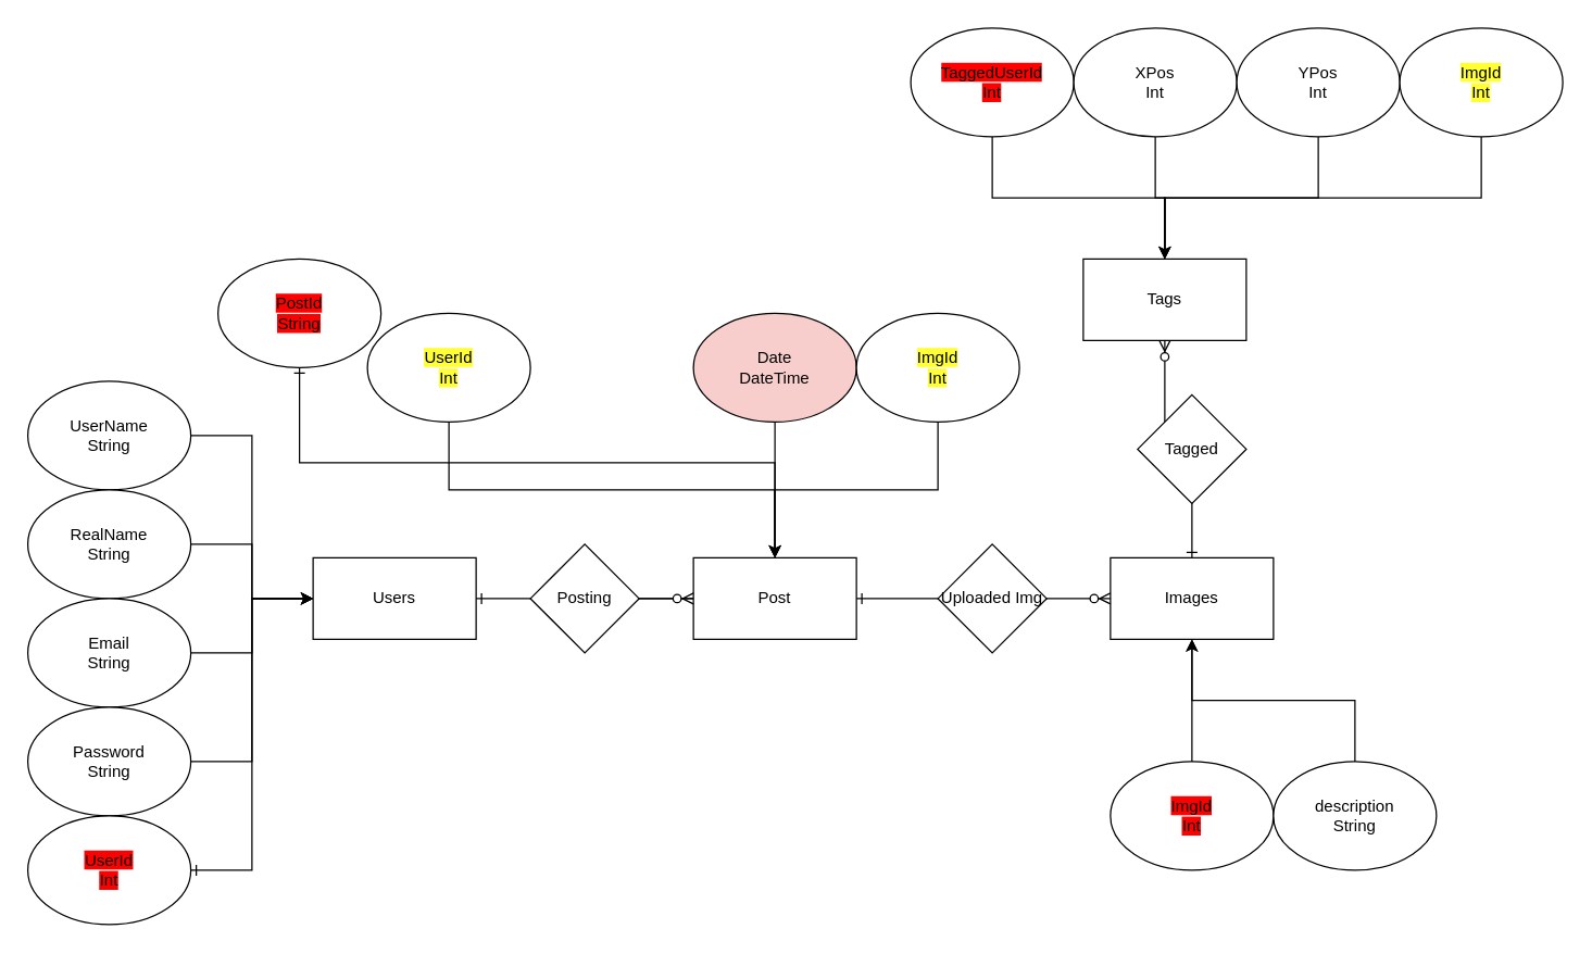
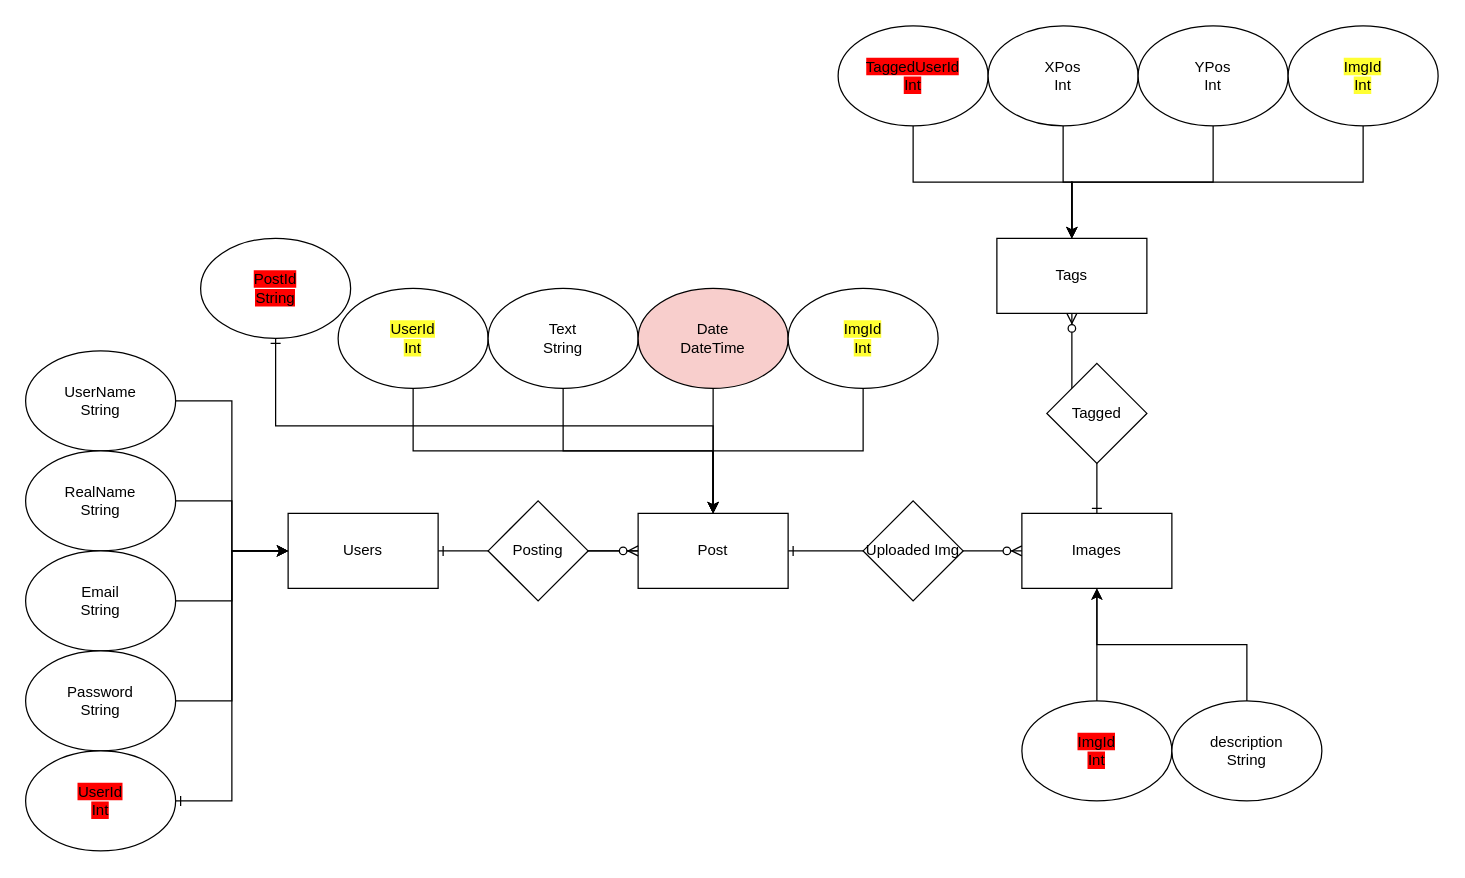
+ <mxCell id="24" value="Text&lt;br&gt;String&lt;br&gt;" style="ellipse;whiteSpace=wrap;html=1;" vertex="1" parent="1"><mxGeometry x="390" y="230" width="120" height="80" as="geometry" /></mxCell>
+ <mxCell id="23" style="edgeStyle=orthogonalEdgeStyle;rounded=0;orthogonalLoop=1;jettySize=auto;html=1;exitX=0.5;exitY=1;exitDx=0;exitDy=0;entryX=0.5;entryY=0;entryDx=0;entryDy=0;" edge="1" parent="1" source="24" target="8"><mxGeometry relative="1" as="geometry" /></mxCell>
